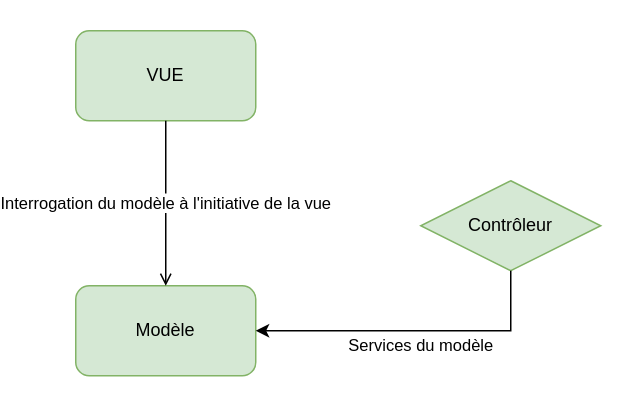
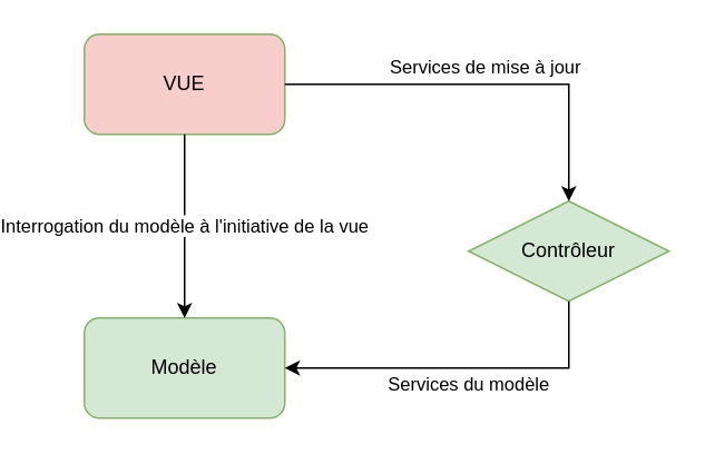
- <mxCell id="2" value="VUE" style="rounded=1;whiteSpace=wrap;html=1;fillColor=#d5e8d4;strokeColor=#82b366;" parent="1" vertex="1"><mxGeometry x="20" y="20" width="120" height="60" as="geometry" /></mxCell>
+ <mxCell id="2" value="VUE" style="rounded=1;whiteSpace=wrap;html=1;fillColor=#f8cecc;strokeColor=#82b366;" parent="1" vertex="1"><mxGeometry x="20" y="20" width="120" height="60" as="geometry" /></mxCell>
+ <mxCell id="5" value="Services de mise à jour" style="endArrow=classic;html=1;rounded=0;exitX=1;exitY=0.5;exitDx=0;exitDy=0;entryX=0.5;entryY=0;entryDx=0;entryDy=0;" parent="1" source="2" target="3" edge="1"><mxGeometry y="10" width="50" height="50" relative="1" as="geometry"><mxPoint x="250" y="230" as="sourcePoint" /><mxPoint x="300" y="180" as="targetPoint" /><Array as="points"><mxPoint x="310" y="50" /></Array><mxPoint as="offset" /></mxGeometry></mxCell>
- <mxCell id="7" value="Interrogation du modèle à l'initiative de la vue" style="endArrow=open;html=1;rounded=0;exitX=0.5;exitY=1;exitDx=0;exitDy=0;entryX=0.5;entryY=0;entryDx=0;entryDy=0;" parent="1" source="2" target="4" edge="1"><mxGeometry width="50" height="50" relative="1" as="geometry"><mxPoint x="250" y="230" as="sourcePoint" /><mxPoint x="300" y="180" as="targetPoint" /></mxGeometry></mxCell>
+ <mxCell id="7" value="Interrogation du modèle à l'initiative de la vue" style="endArrow=classic;html=1;rounded=0;exitX=0.5;exitY=1;exitDx=0;exitDy=0;entryX=0.5;entryY=0;entryDx=0;entryDy=0;" parent="1" source="2" target="4" edge="1"><mxGeometry width="50" height="50" relative="1" as="geometry"><mxPoint x="250" y="230" as="sourcePoint" /><mxPoint x="300" y="180" as="targetPoint" /></mxGeometry></mxCell>
